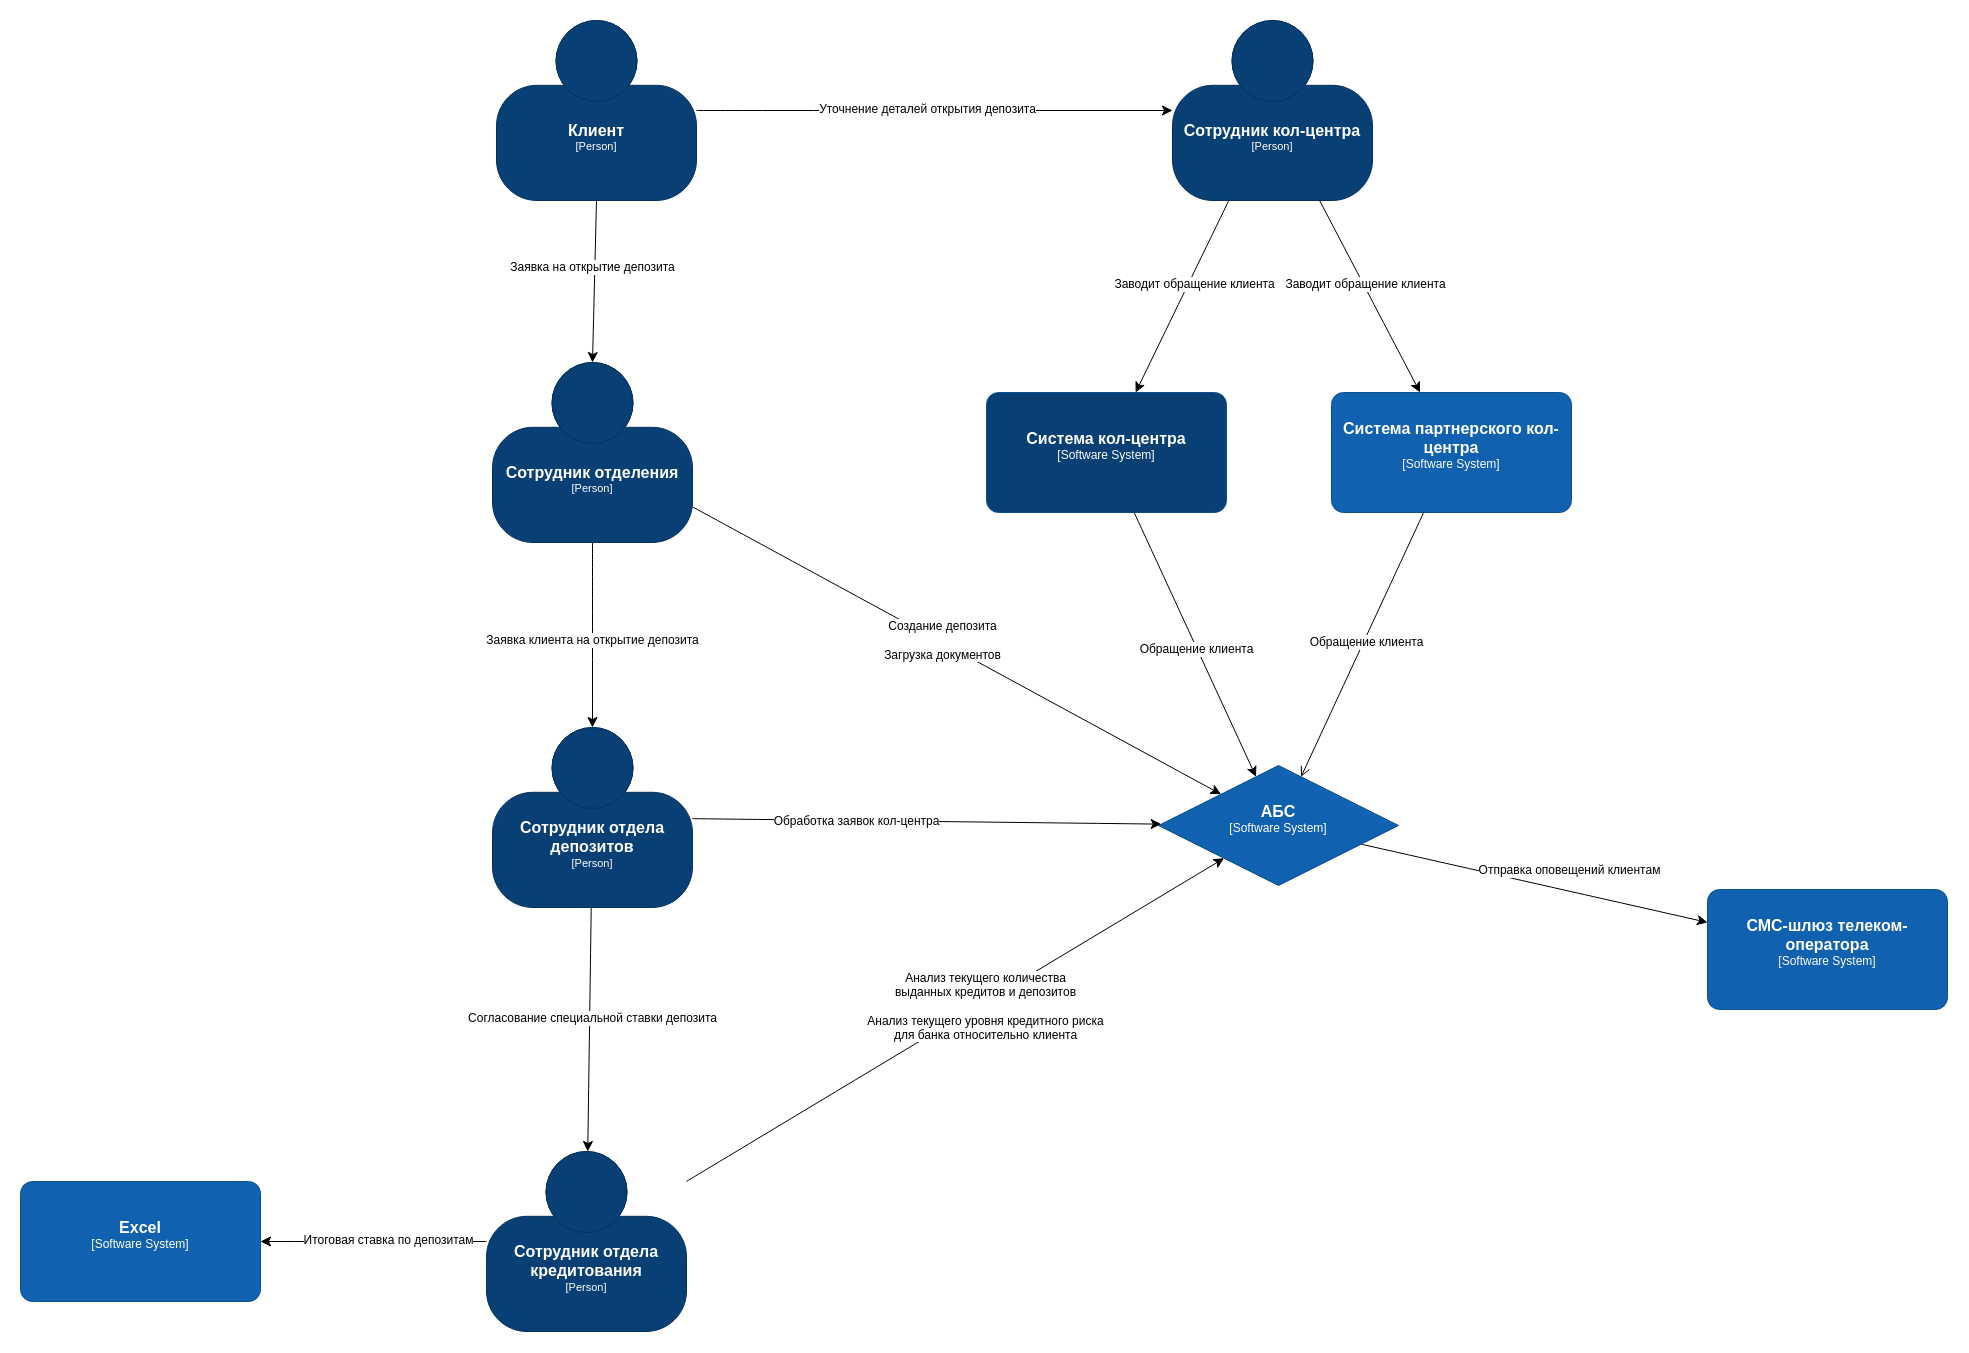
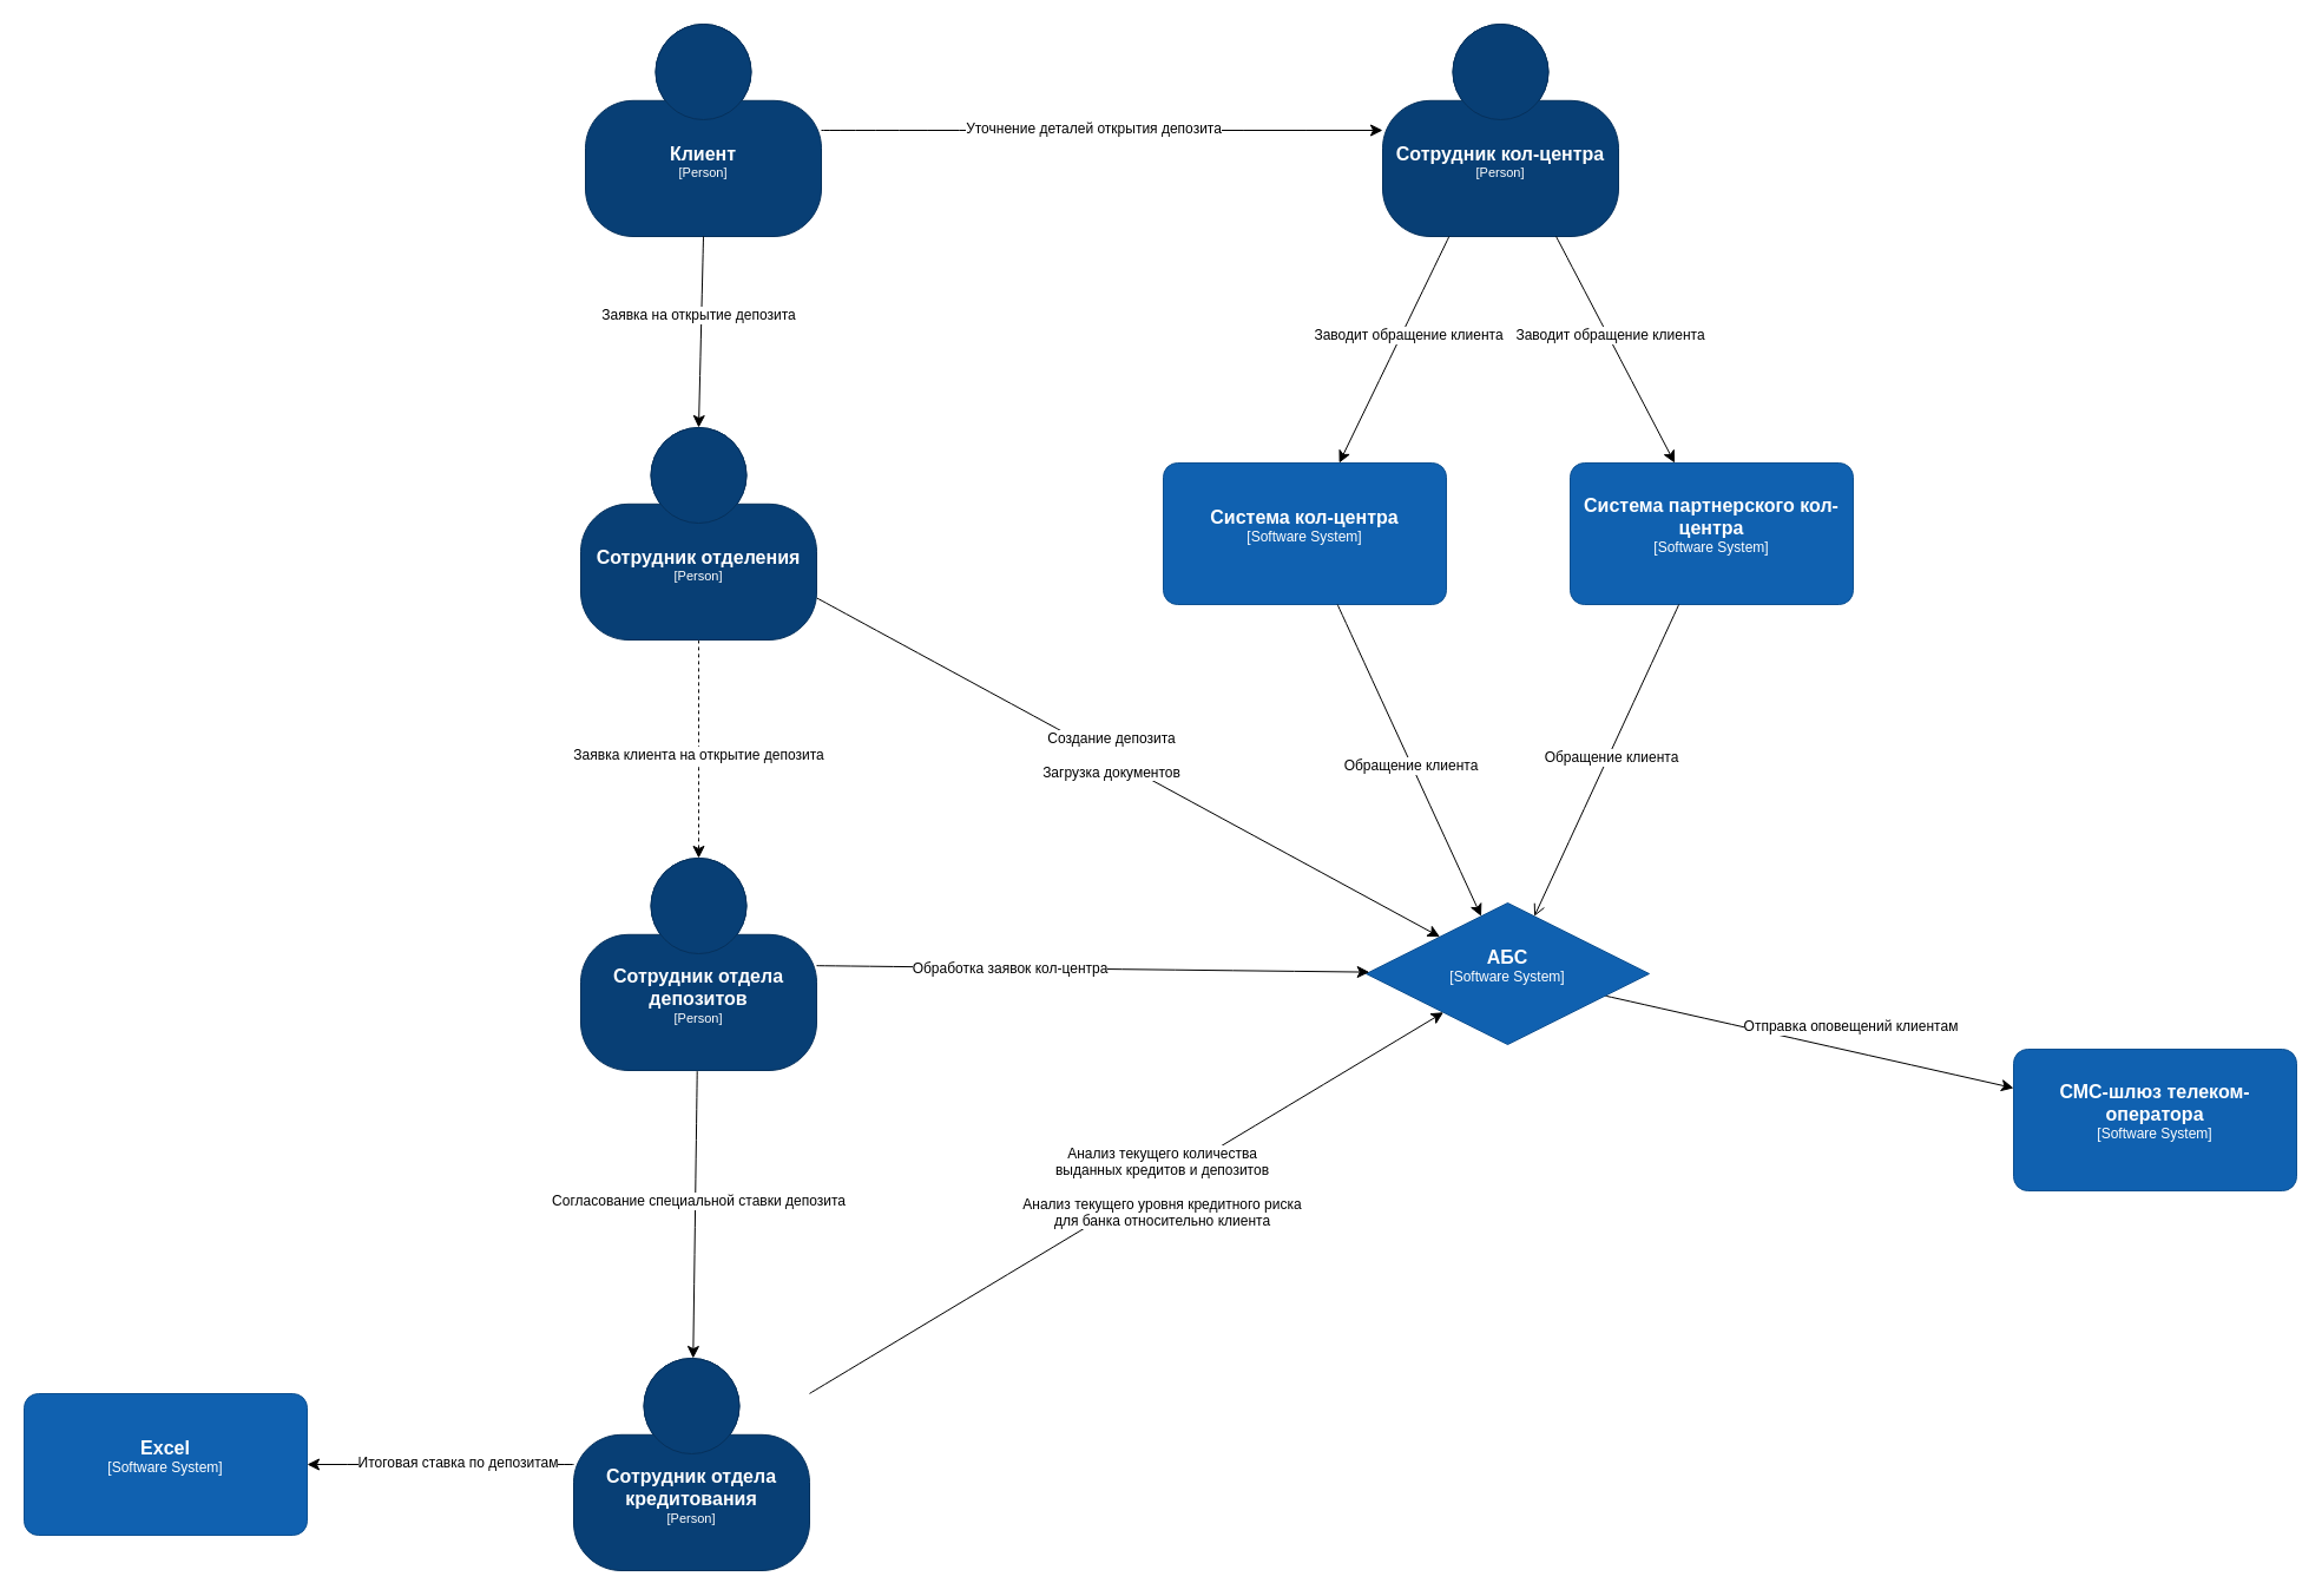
- <mxCell id="6" value="&lt;font style=&quot;font-size: 16px&quot;&gt;&lt;b&gt;Система кол-центра&lt;/b&gt;&lt;/font&gt;&lt;div&gt;[Software System]&lt;/div&gt;&lt;br&gt;&lt;div&gt;&lt;font style=&quot;font-size: 11px&quot;&gt;&lt;font color=&quot;#cccccc&quot;&gt;&lt;/font&gt;&lt;/div&gt;" style="rounded=1;whiteSpace=wrap;html=1;labelBackgroundColor=none;fillColor=#083f75;fontColor=#ffffff;align=center;arcSize=10;strokeColor=#0D5091;metaEdit=1;resizable=0;points=[[0.25,0,0],[0.5,0,0],[0.75,0,0],[1,0.25,0],[1,0.5,0],[1,0.75,0],[0.75,1,0],[0.5,1,0],[0.25,1,0],[0,0.75,0],[0,0.5,0],[0,0.25,0]];" vertex="1" parent="1"><mxGeometry x="986" y="392" width="240" height="120" as="geometry" /></mxCell>
+ <mxCell id="6" value="&lt;font style=&quot;font-size: 16px&quot;&gt;&lt;b&gt;Система кол-центра&lt;/b&gt;&lt;/font&gt;&lt;div&gt;[Software System]&lt;/div&gt;&lt;br&gt;&lt;div&gt;&lt;font style=&quot;font-size: 11px&quot;&gt;&lt;font color=&quot;#cccccc&quot;&gt;&lt;/font&gt;&lt;/div&gt;" style="rounded=1;whiteSpace=wrap;html=1;labelBackgroundColor=none;fillColor=#1061B0;fontColor=#ffffff;align=center;arcSize=10;strokeColor=#0D5091;metaEdit=1;resizable=0;points=[[0.25,0,0],[0.5,0,0],[0.75,0,0],[1,0.25,0],[1,0.5,0],[1,0.75,0],[0.75,1,0],[0.5,1,0],[0.25,1,0],[0,0.75,0],[0,0.5,0],[0,0.25,0]];" vertex="1" parent="1"><mxGeometry x="986" y="392" width="240" height="120" as="geometry" /></mxCell>
- <mxCell id="11" style="edgeStyle=none;curved=1;rounded=0;orthogonalLoop=1;jettySize=auto;html=1;fontSize=12;startSize=8;endSize=8;" edge="1" parent="1" source="15" target="20"><mxGeometry relative="1" as="geometry" /></mxCell>
+ <mxCell id="11" style="edgeStyle=none;curved=1;rounded=0;orthogonalLoop=1;jettySize=auto;html=1;fontSize=12;startSize=8;endSize=8;dashed=1;" edge="1" parent="1" source="15" target="20"><mxGeometry relative="1" as="geometry" /></mxCell>
